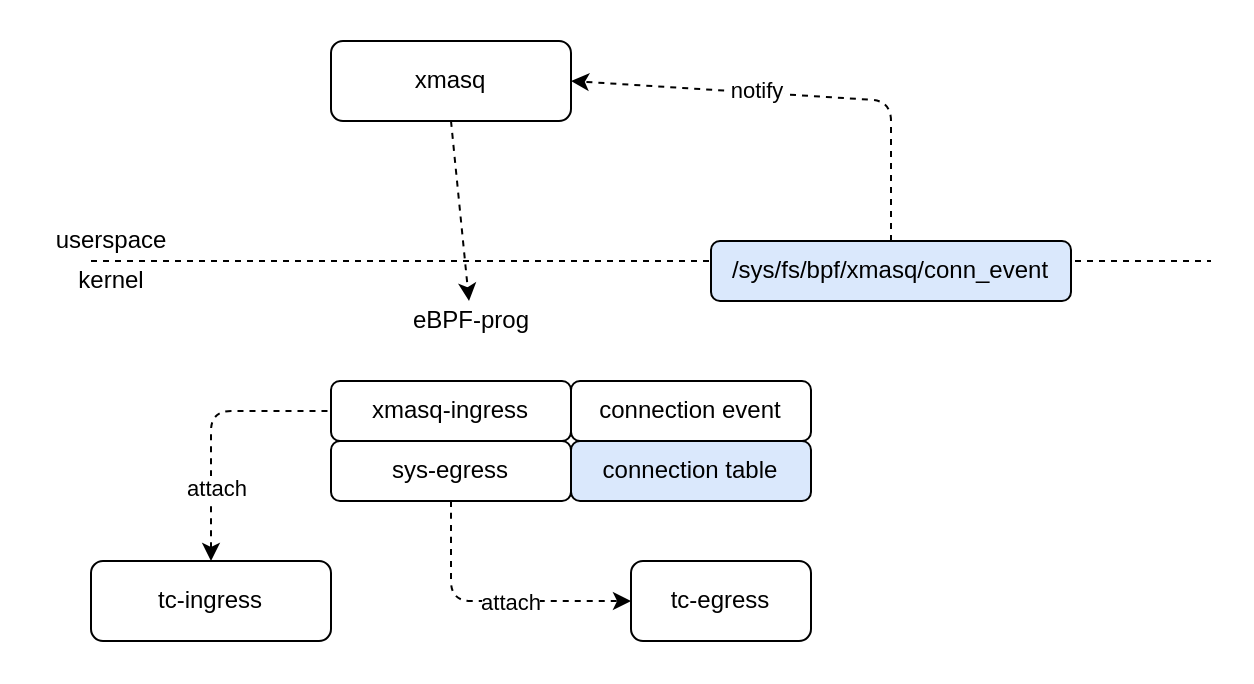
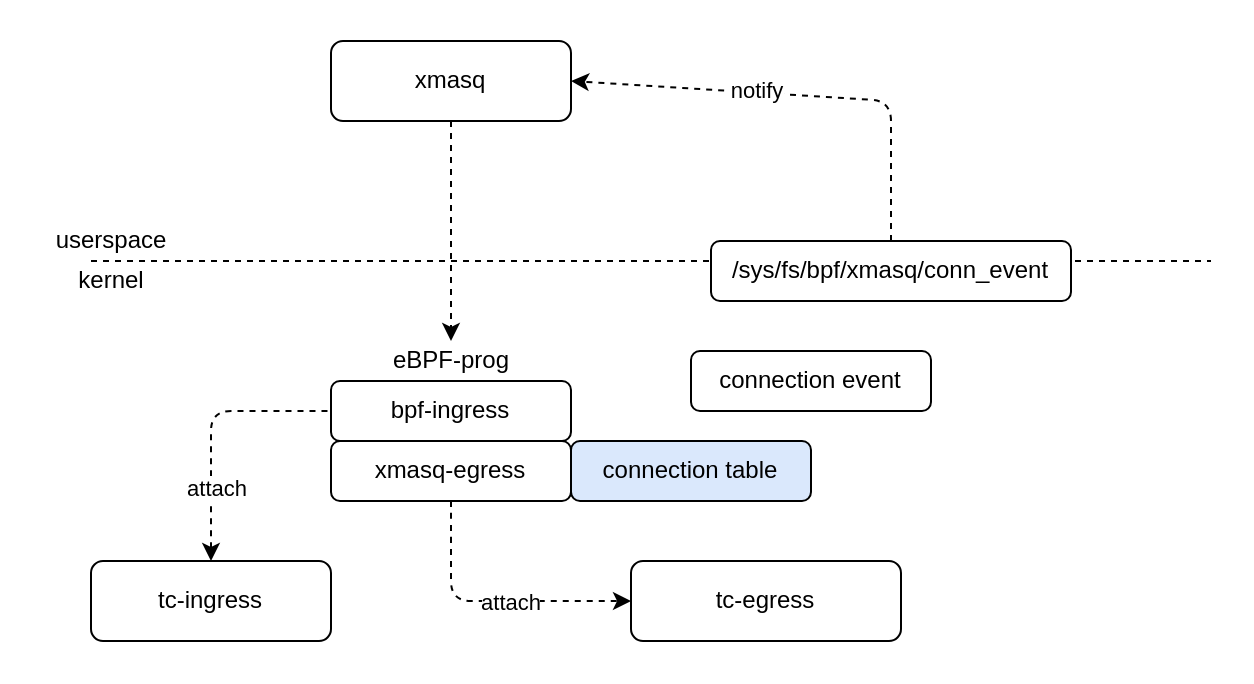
- <mxCell id="5" value="/sys/fs/bpf/xmasq/conn_event" style="rounded=1;whiteSpace=wrap;html=1;fillColor=#dae8fc;" vertex="1" parent="1"><mxGeometry x="355" y="120" width="180" height="30" as="geometry" /></mxCell>
+ <mxCell id="5" value="/sys/fs/bpf/xmasq/conn_event" style="rounded=1;whiteSpace=wrap;html=1;" vertex="1" parent="1"><mxGeometry x="355" y="120" width="180" height="30" as="geometry" /></mxCell>
- <mxCell id="10" value="eBPF-prog" style="text;html=1;align=center;verticalAlign=middle;resizable=0;points=[];autosize=1;" vertex="1" parent="1"><mxGeometry x="200" y="150" width="70" height="20" as="geometry" /></mxCell>
+ <mxCell id="10" value="eBPF-prog" style="text;html=1;align=center;verticalAlign=middle;resizable=0;points=[];autosize=1;" vertex="1" parent="1"><mxGeometry x="190" y="170" width="70" height="20" as="geometry" /></mxCell>
- <mxCell id="8" value="xmasq-ingress" style="rounded=1;whiteSpace=wrap;html=1;" vertex="1" parent="1"><mxGeometry x="165" y="190" width="120" height="30" as="geometry" /></mxCell>
+ <mxCell id="8" value="bpf-ingress" style="rounded=1;whiteSpace=wrap;html=1;" vertex="1" parent="1"><mxGeometry x="165" y="190" width="120" height="30" as="geometry" /></mxCell>
- <mxCell id="11" value="connection event" style="rounded=1;whiteSpace=wrap;html=1;" vertex="1" parent="1"><mxGeometry x="285" y="190" width="120" height="30" as="geometry" /></mxCell>
+ <mxCell id="11" value="connection event" style="rounded=1;whiteSpace=wrap;html=1;" vertex="1" parent="1"><mxGeometry x="345" y="175" width="120" height="30" as="geometry" /></mxCell>
- <mxCell id="9" value="sys-egress" style="rounded=1;whiteSpace=wrap;html=1;" vertex="1" parent="1"><mxGeometry x="165" y="220" width="120" height="30" as="geometry" /></mxCell>
+ <mxCell id="9" value="xmasq-egress" style="rounded=1;whiteSpace=wrap;html=1;" vertex="1" parent="1"><mxGeometry x="165" y="220" width="120" height="30" as="geometry" /></mxCell>
- <mxCell id="7" value="tc-egress" style="rounded=1;whiteSpace=wrap;html=1;" vertex="1" parent="1"><mxGeometry x="315" y="280" width="90" height="40" as="geometry" /></mxCell>
+ <mxCell id="7" value="tc-egress" style="rounded=1;whiteSpace=wrap;html=1;" vertex="1" parent="1"><mxGeometry x="315" y="280" width="135" height="40" as="geometry" /></mxCell>
